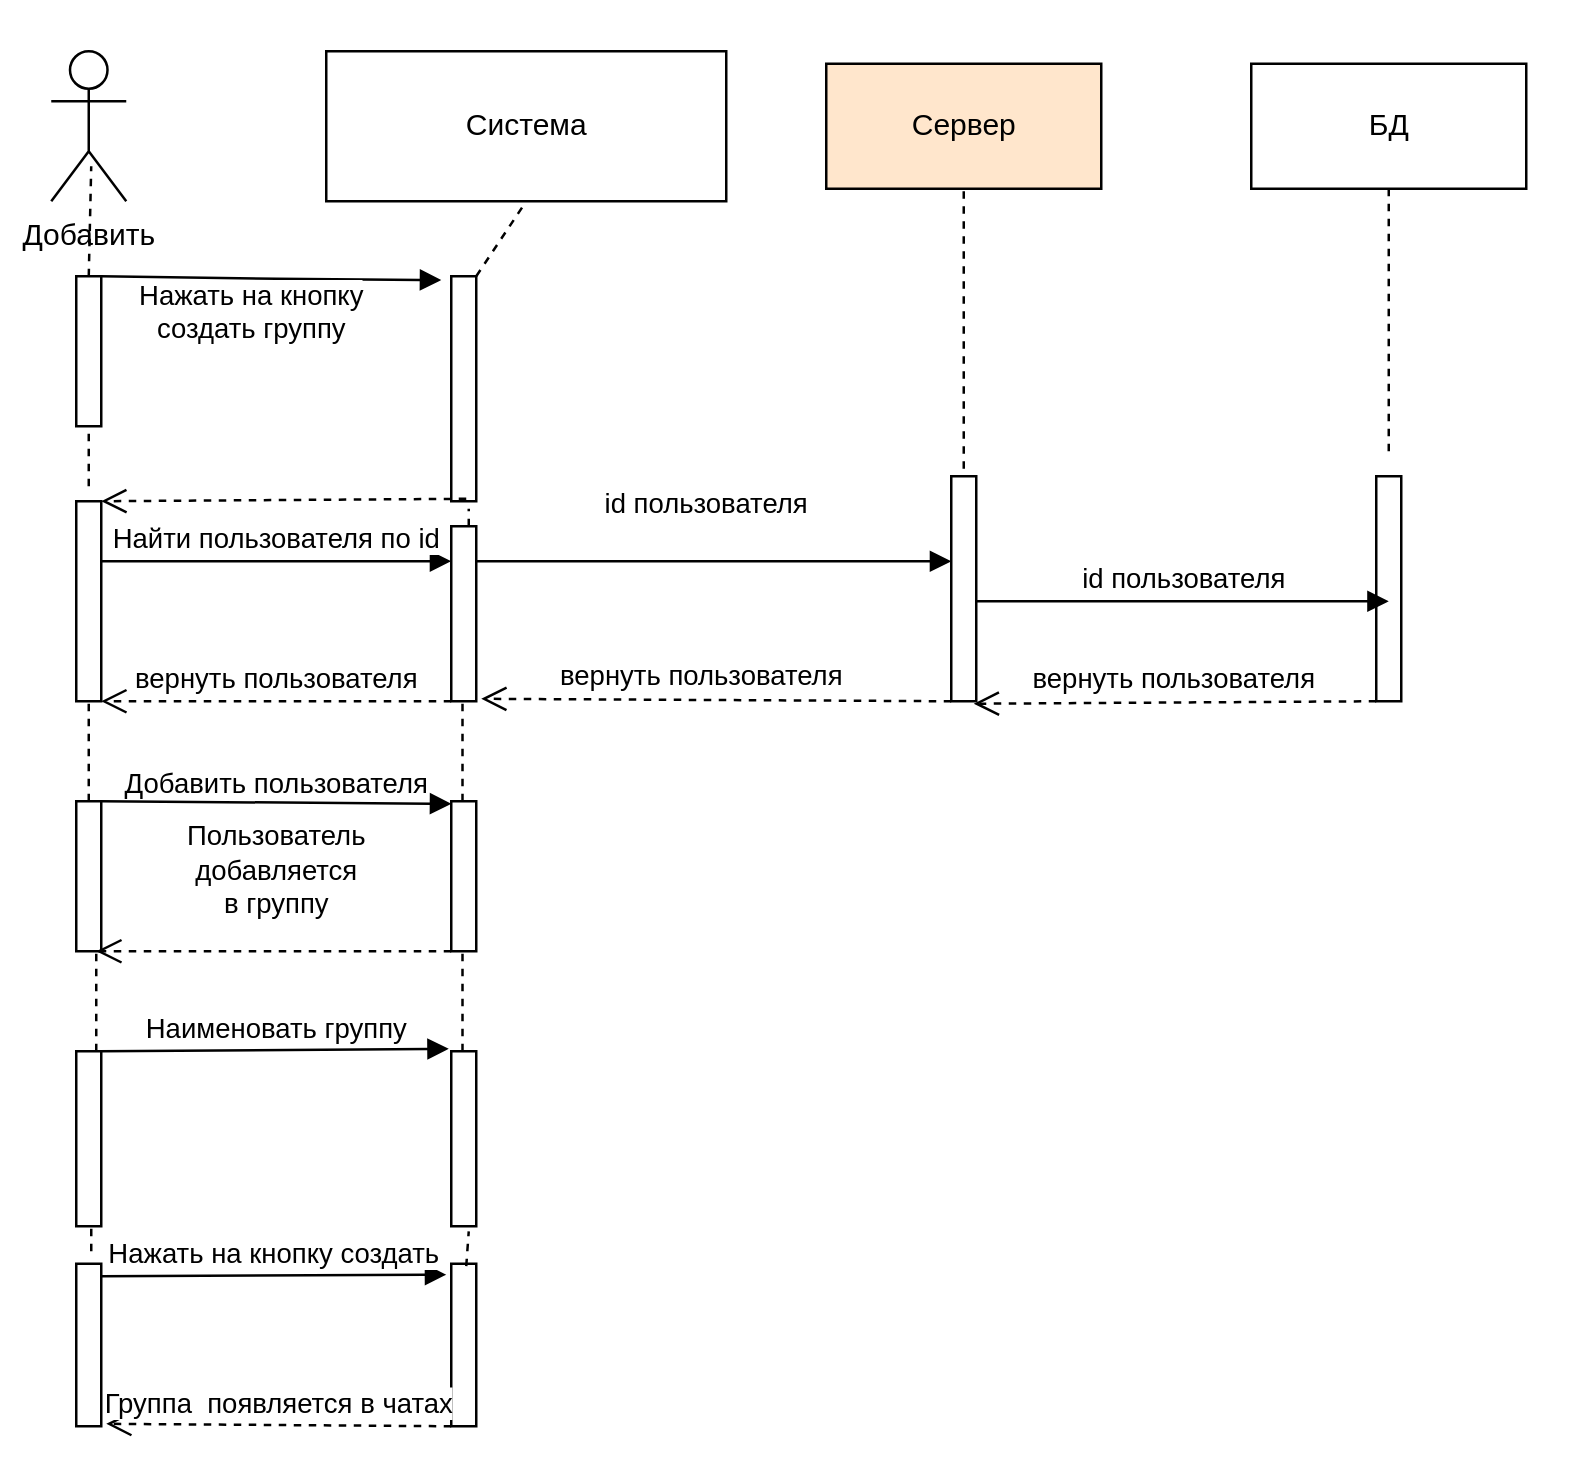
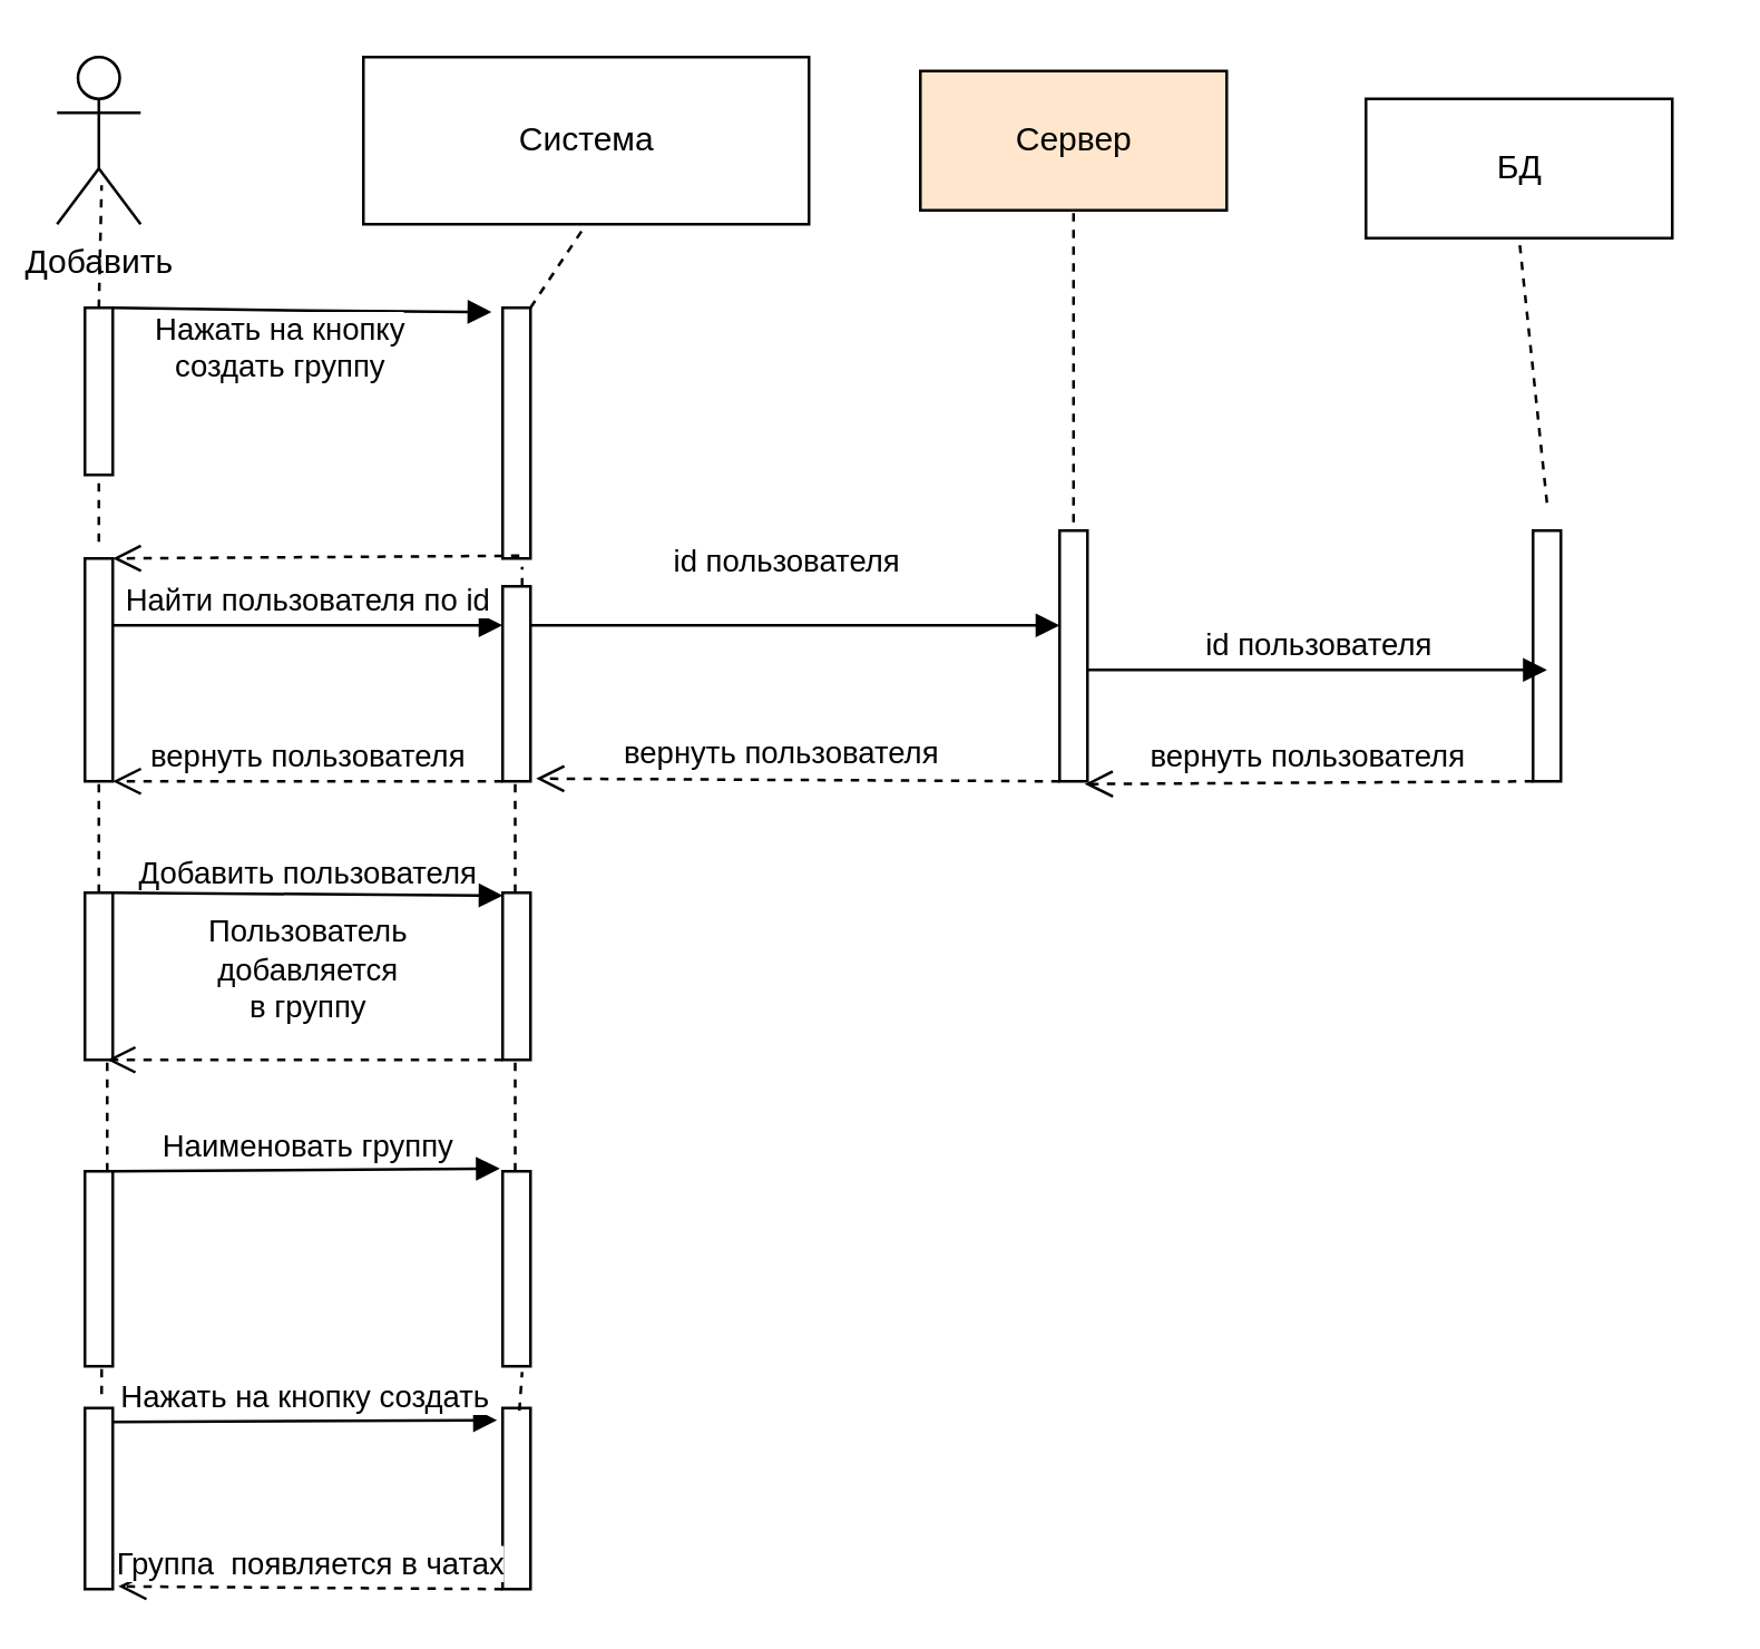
- <mxCell id="4" value="БД" style="html=1;" vertex="1" parent="1"><mxGeometry x="500" y="25" width="110" height="50" as="geometry" /></mxCell>
+ <mxCell id="4" value="БД" style="html=1;" vertex="1" parent="1"><mxGeometry x="490" y="35" width="110" height="50" as="geometry" /></mxCell>
